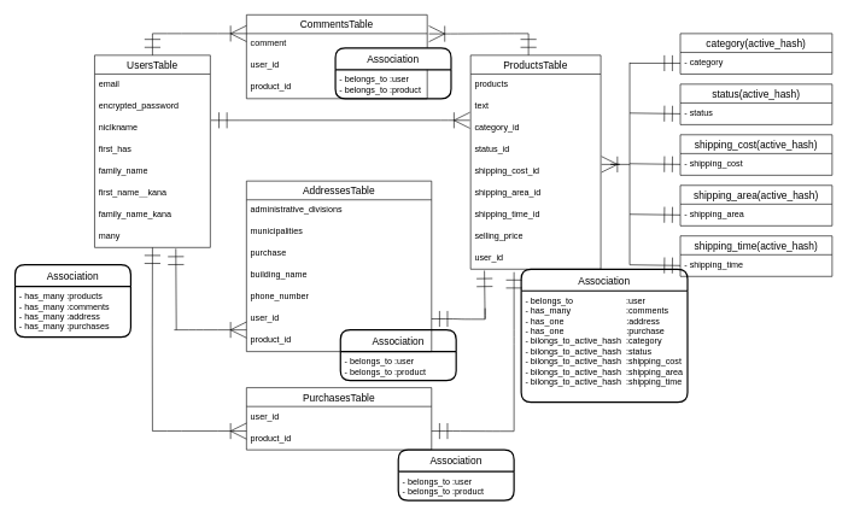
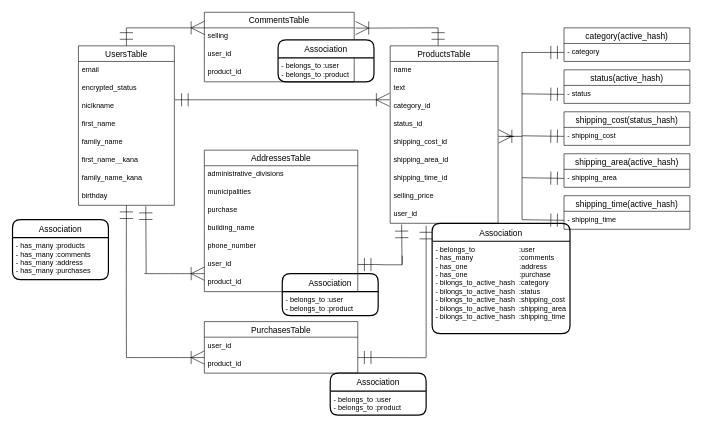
- <mxCell id="30" value="comment" style="text;strokeColor=none;fillColor=none;spacingLeft=4;spacingRight=4;overflow=hidden;rotatable=0;points=[[0,0.5],[1,0.5]];portConstraint=eastwest;fontSize=12;" vertex="1" parent="29"><mxGeometry y="26" width="250" height="30" as="geometry" /></mxCell>
+ <mxCell id="30" value="selling" style="text;strokeColor=none;fillColor=none;spacingLeft=4;spacingRight=4;overflow=hidden;rotatable=0;points=[[0,0.5],[1,0.5]];portConstraint=eastwest;fontSize=12;" vertex="1" parent="29"><mxGeometry y="26" width="250" height="30" as="geometry" /></mxCell>
- <mxCell id="12" value="products" style="text;strokeColor=none;fillColor=none;spacingLeft=4;spacingRight=4;overflow=hidden;rotatable=0;points=[[0,0.5],[1,0.5]];portConstraint=eastwest;fontSize=12;" vertex="1" parent="11"><mxGeometry y="26" width="180" height="30" as="geometry" /></mxCell>
+ <mxCell id="12" value="name" style="text;strokeColor=none;fillColor=none;spacingLeft=4;spacingRight=4;overflow=hidden;rotatable=0;points=[[0,0.5],[1,0.5]];portConstraint=eastwest;fontSize=12;" vertex="1" parent="11"><mxGeometry y="26" width="180" height="30" as="geometry" /></mxCell>
- <mxCell id="4" value="encrypted_password" style="text;strokeColor=none;fillColor=none;spacingLeft=4;spacingRight=4;overflow=hidden;rotatable=0;points=[[0,0.5],[1,0.5]];portConstraint=eastwest;fontSize=12;" vertex="1" parent="2"><mxGeometry y="56" width="160" height="30" as="geometry" /></mxCell>
+ <mxCell id="4" value="encrypted_status" style="text;strokeColor=none;fillColor=none;spacingLeft=4;spacingRight=4;overflow=hidden;rotatable=0;points=[[0,0.5],[1,0.5]];portConstraint=eastwest;fontSize=12;" vertex="1" parent="2"><mxGeometry y="56" width="160" height="30" as="geometry" /></mxCell>
- <mxCell id="63" value="shipping_cost(active_hash)" style="swimlane;fontStyle=0;childLayout=stackLayout;horizontal=1;startSize=26;horizontalStack=0;resizeParent=1;resizeParentMax=0;resizeLast=0;collapsible=1;marginBottom=0;align=center;fontSize=14;" vertex="1" parent="1"><mxGeometry x="940" y="186" width="210" height="56" as="geometry" /></mxCell>
+ <mxCell id="63" value="shipping_cost(status_hash)" style="swimlane;fontStyle=0;childLayout=stackLayout;horizontal=1;startSize=26;horizontalStack=0;resizeParent=1;resizeParentMax=0;resizeLast=0;collapsible=1;marginBottom=0;align=center;fontSize=14;" vertex="1" parent="1"><mxGeometry x="940" y="186" width="210" height="56" as="geometry" /></mxCell>
- <mxCell id="6" value="first_has" style="text;strokeColor=none;fillColor=none;spacingLeft=4;spacingRight=4;overflow=hidden;rotatable=0;points=[[0,0.5],[1,0.5]];portConstraint=eastwest;fontSize=12;" vertex="1" parent="2"><mxGeometry y="116" width="160" height="30" as="geometry" /></mxCell>
+ <mxCell id="6" value="first_name" style="text;strokeColor=none;fillColor=none;spacingLeft=4;spacingRight=4;overflow=hidden;rotatable=0;points=[[0,0.5],[1,0.5]];portConstraint=eastwest;fontSize=12;" vertex="1" parent="2"><mxGeometry y="116" width="160" height="30" as="geometry" /></mxCell>
- <mxCell id="10" value="many" style="text;strokeColor=none;fillColor=none;spacingLeft=4;spacingRight=4;overflow=hidden;rotatable=0;points=[[0,0.5],[1,0.5]];portConstraint=eastwest;fontSize=12;" vertex="1" parent="2"><mxGeometry y="236" width="160" height="30" as="geometry" /></mxCell>
+ <mxCell id="10" value="birthday" style="text;strokeColor=none;fillColor=none;spacingLeft=4;spacingRight=4;overflow=hidden;rotatable=0;points=[[0,0.5],[1,0.5]];portConstraint=eastwest;fontSize=12;" vertex="1" parent="2"><mxGeometry y="236" width="160" height="30" as="geometry" /></mxCell>
